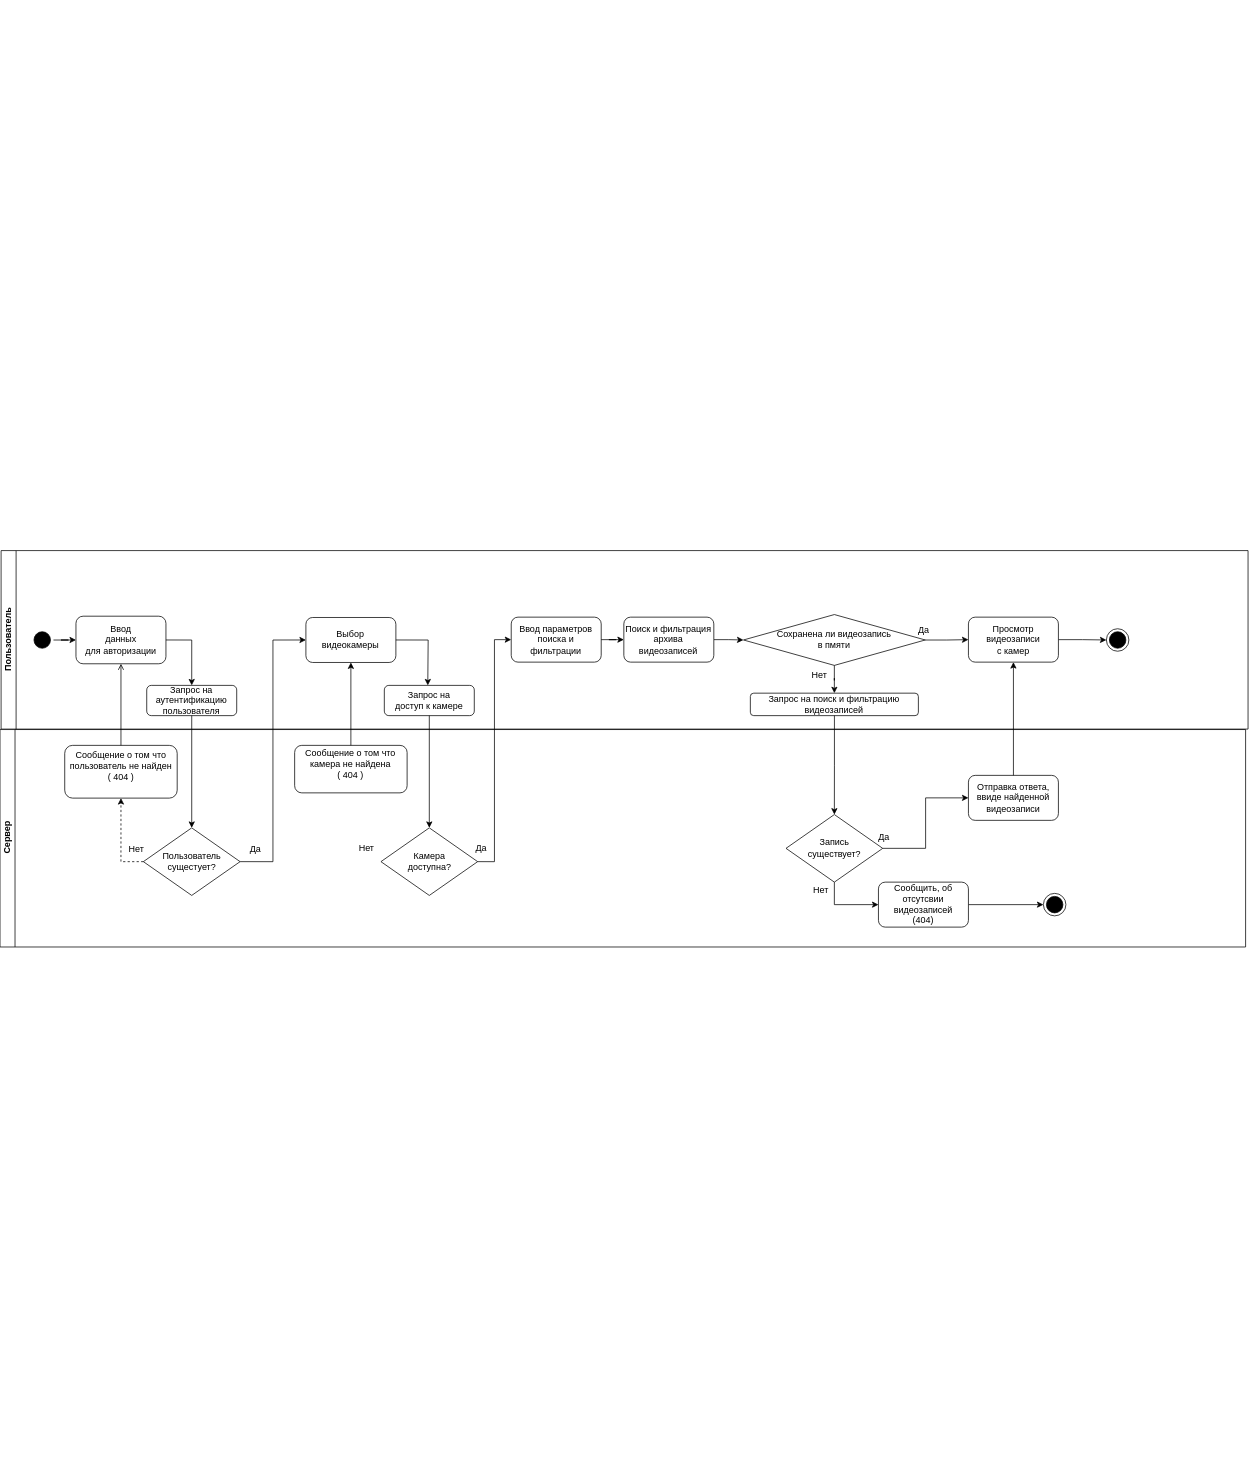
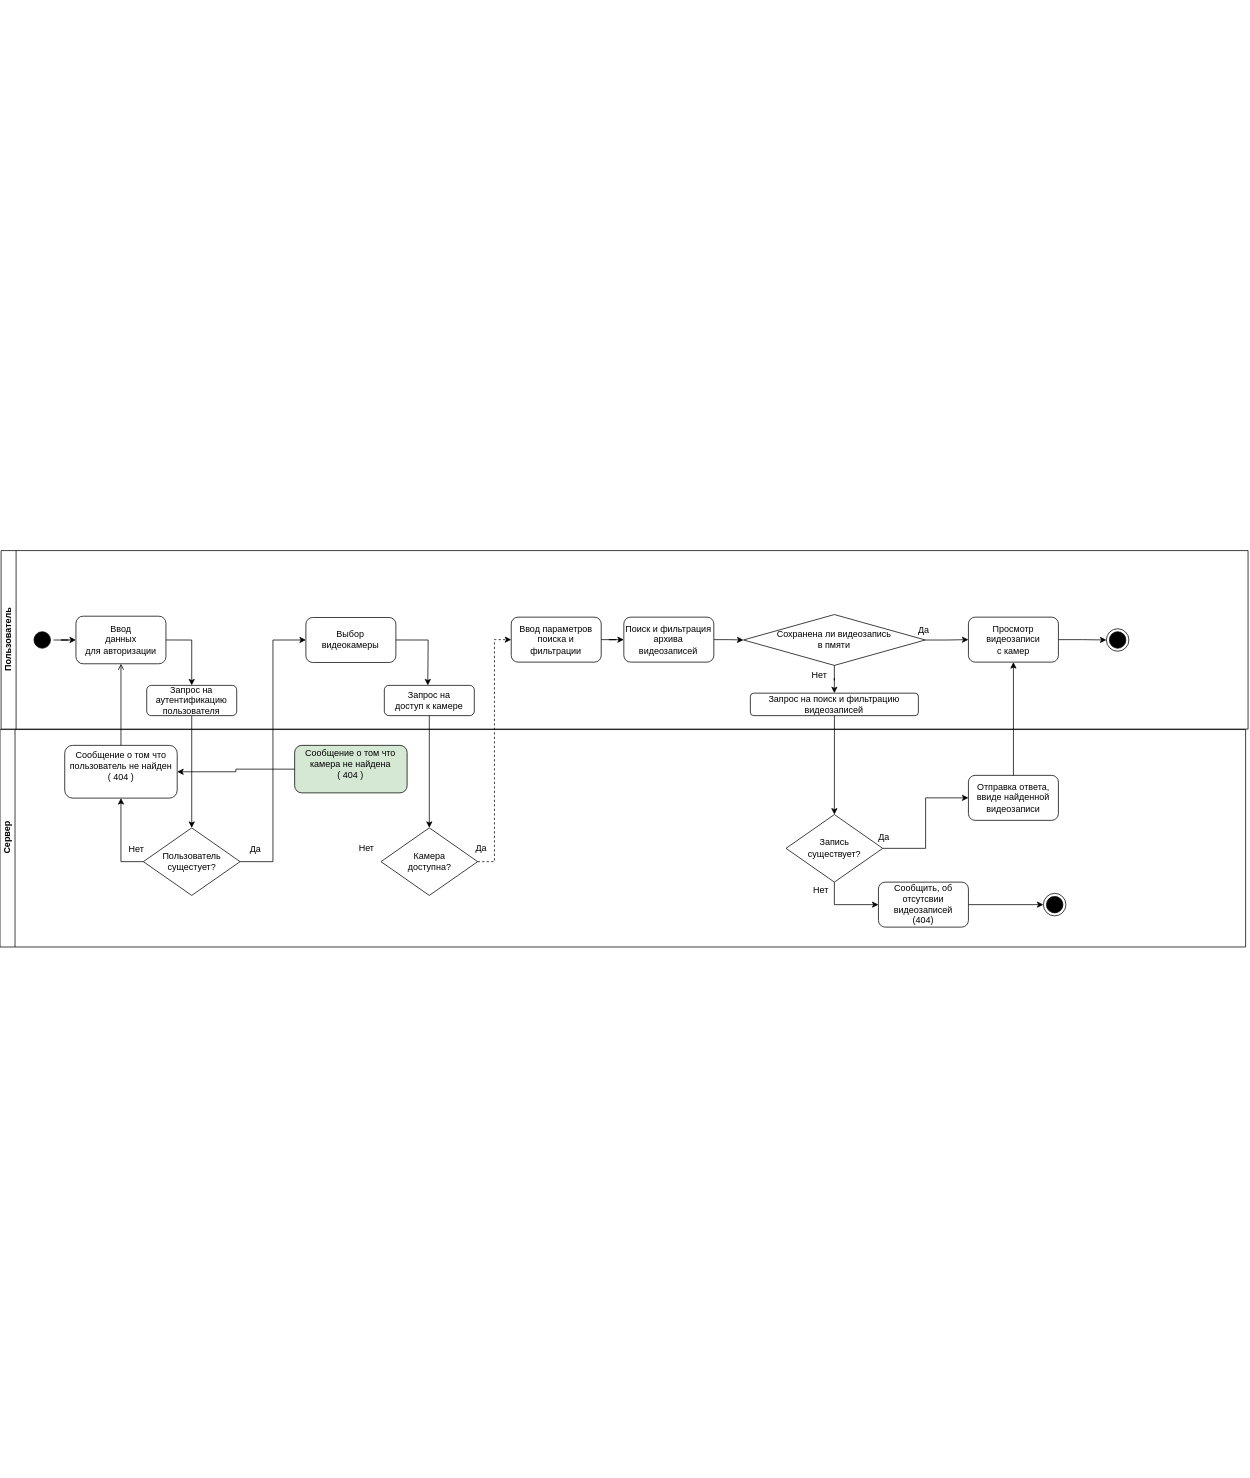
- <mxCell id="50" style="edgeStyle=orthogonalEdgeStyle;rounded=0;orthogonalLoop=1;jettySize=auto;html=1;entryX=0.5;entryY=1;entryDx=0;entryDy=0;" edge="1" parent="1" source="37" target="6"><mxGeometry relative="1" as="geometry" /></mxCell>
+ <mxCell id="50" style="edgeStyle=orthogonalEdgeStyle;rounded=0;orthogonalLoop=1;jettySize=auto;html=1;" edge="1" parent="1" source="37" target="35"><mxGeometry relative="1" as="geometry" /></mxCell>
- <mxCell id="41" style="edgeStyle=orthogonalEdgeStyle;rounded=0;orthogonalLoop=1;jettySize=auto;html=1;entryX=0;entryY=0.5;entryDx=0;entryDy=0;exitX=1;exitY=0.5;exitDx=0;exitDy=0;" edge="1" parent="1" source="24" target="8"><mxGeometry relative="1" as="geometry" /></mxCell>
+ <mxCell id="41" style="edgeStyle=orthogonalEdgeStyle;rounded=0;orthogonalLoop=1;jettySize=auto;html=1;entryX=0;entryY=0.5;entryDx=0;entryDy=0;exitX=1;exitY=0.5;exitDx=0;exitDy=0;dashed=1;" edge="1" parent="1" source="24" target="8"><mxGeometry relative="1" as="geometry" /></mxCell>
- <mxCell id="37" value="Сообщение о том что камера не найдена&lt;br&gt;( 404 )&lt;br&gt;&lt;div&gt;&lt;br&gt;&lt;/div&gt;" style="rounded=1;whiteSpace=wrap;html=1;" vertex="1" parent="21"><mxGeometry x="-292.64" y="706.67" width="150" height="63.33" as="geometry" /></mxCell>
+ <mxCell id="37" value="Сообщение о том что камера не найдена&lt;br&gt;( 404 )&lt;br&gt;&lt;div&gt;&lt;br&gt;&lt;/div&gt;" style="rounded=1;whiteSpace=wrap;html=1;fillColor=#d5e8d4;" vertex="1" parent="21"><mxGeometry x="-292.64" y="706.67" width="150" height="63.33" as="geometry" /></mxCell>
- <mxCell id="36" value="" style="edgeStyle=orthogonalEdgeStyle;rounded=0;orthogonalLoop=1;jettySize=auto;html=1;entryX=0.5;entryY=1;entryDx=0;entryDy=0;exitX=0;exitY=0.5;exitDx=0;exitDy=0;dashed=1;" edge="1" parent="21" source="22" target="35"><mxGeometry relative="1" as="geometry"><mxPoint x="-494.08" y="861.67" as="sourcePoint" /><mxPoint x="-524.08" y="597.67" as="targetPoint" /></mxGeometry></mxCell>
+ <mxCell id="36" value="" style="edgeStyle=orthogonalEdgeStyle;rounded=0;orthogonalLoop=1;jettySize=auto;html=1;entryX=0.5;entryY=1;entryDx=0;entryDy=0;exitX=0;exitY=0.5;exitDx=0;exitDy=0;" edge="1" parent="21" source="22" target="35"><mxGeometry relative="1" as="geometry"><mxPoint x="-494.08" y="861.67" as="sourcePoint" /><mxPoint x="-524.08" y="597.67" as="targetPoint" /></mxGeometry></mxCell>
